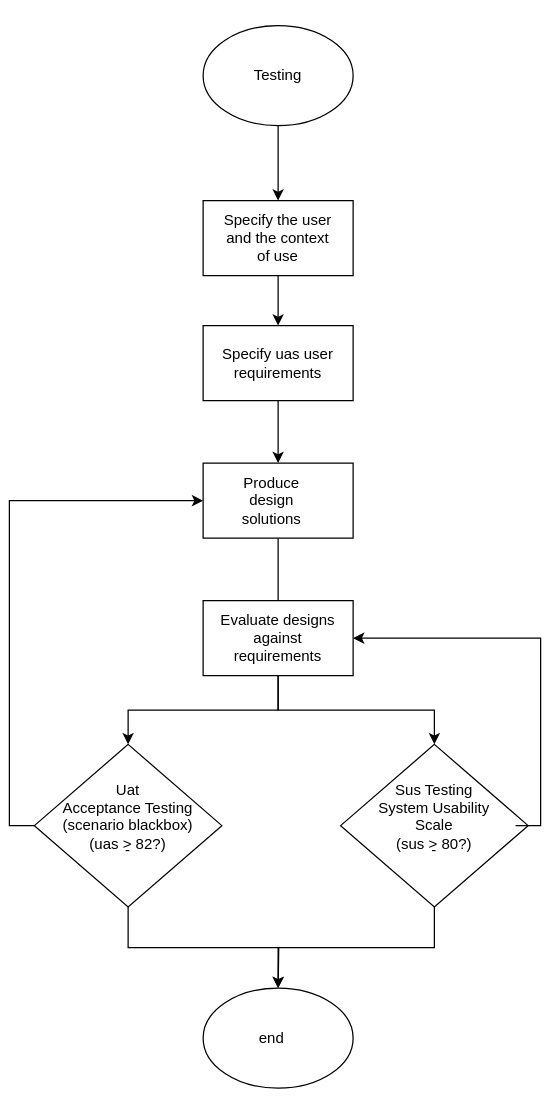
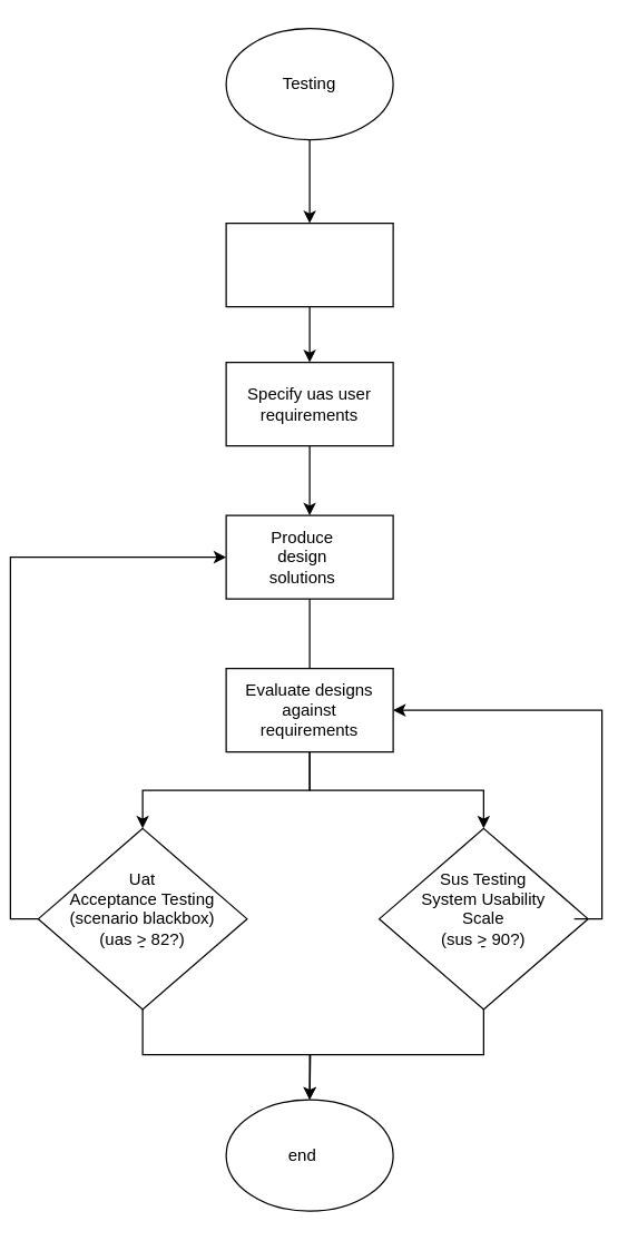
- <mxCell id="18" value="Specify the user and the context of use" style="text;html=1;align=center;verticalAlign=middle;whiteSpace=wrap;rounded=0;" vertex="1" parent="1"><mxGeometry x="170" y="175" width="90" height="30" as="geometry" /></mxCell>
- <mxCell id="27" value="Sus Testing&lt;br&gt;System Usability&lt;br&gt;Scale&lt;br&gt;(sus &amp;gt; 80?)&lt;div&gt;&lt;br&gt;&lt;/div&gt;" style="text;html=1;align=center;verticalAlign=middle;whiteSpace=wrap;rounded=0;" vertex="1" parent="1"><mxGeometry x="275" y="645" width="130" height="30" as="geometry" /></mxCell>
+ <mxCell id="27" value="Sus Testing&lt;br&gt;System Usability&lt;br&gt;Scale&lt;br&gt;(sus &amp;gt; 90?)&lt;div&gt;&lt;br&gt;&lt;/div&gt;" style="text;html=1;align=center;verticalAlign=middle;whiteSpace=wrap;rounded=0;" vertex="1" parent="1"><mxGeometry x="275" y="645" width="130" height="30" as="geometry" /></mxCell>
